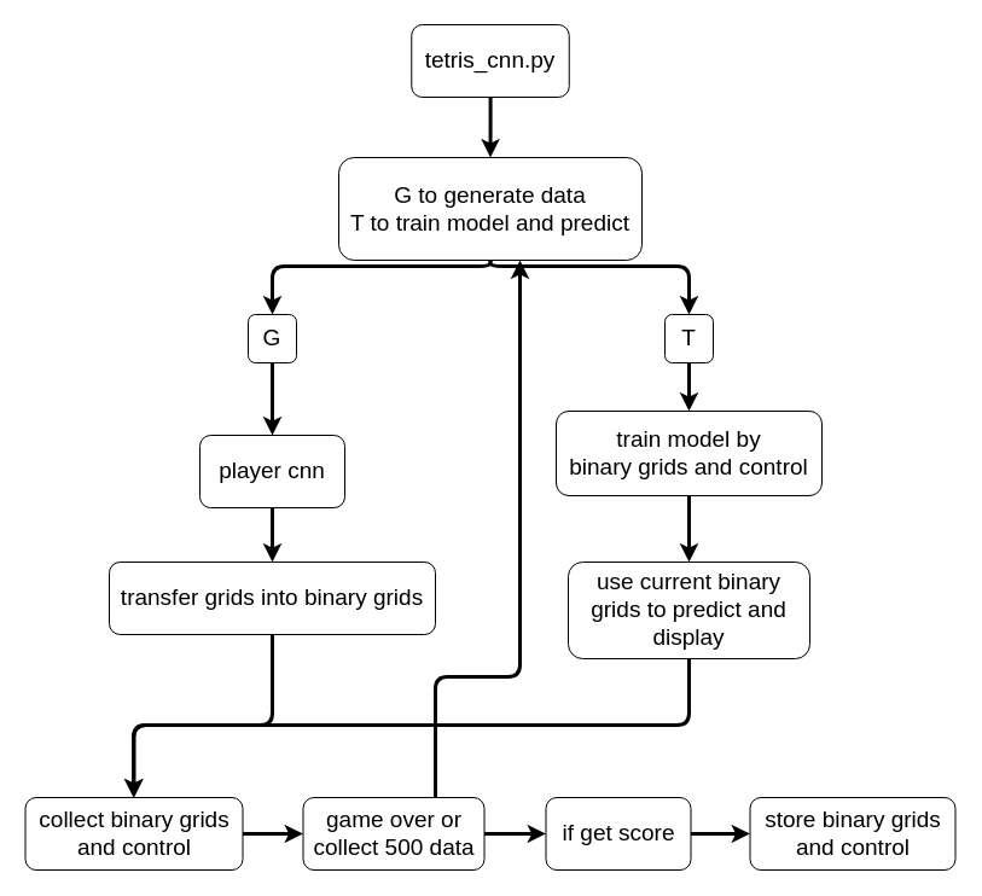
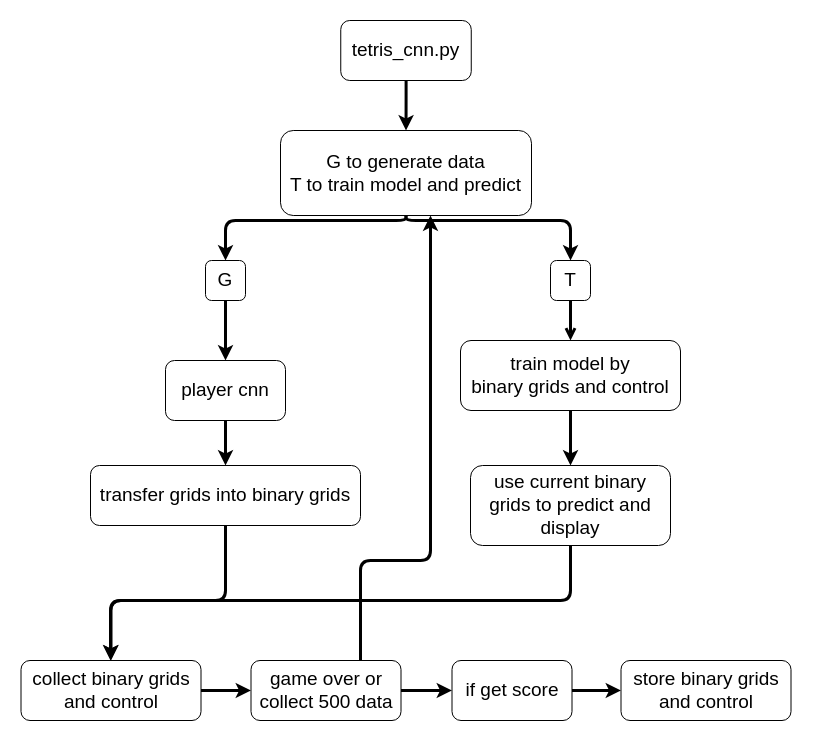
- <mxCell id="21" style="edgeStyle=orthogonalEdgeStyle;rounded=1;orthogonalLoop=1;jettySize=auto;html=1;entryX=0.5;entryY=0;entryDx=0;entryDy=0;strokeWidth=3;" parent="1" source="22" target="18" edge="1"><mxGeometry relative="1" as="geometry" /></mxCell>
+ <mxCell id="21" style="edgeStyle=orthogonalEdgeStyle;rounded=1;orthogonalLoop=1;jettySize=auto;html=1;entryX=0.5;entryY=0;entryDx=0;entryDy=0;strokeWidth=3;endArrow=open;" parent="1" source="22" target="18" edge="1"><mxGeometry relative="1" as="geometry" /></mxCell>
